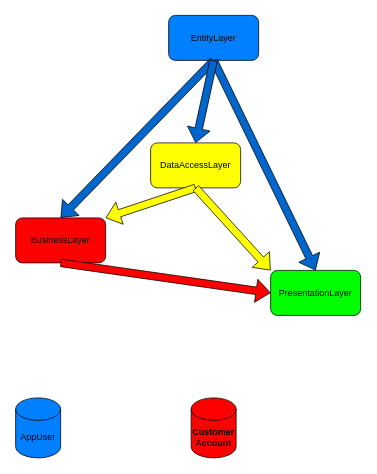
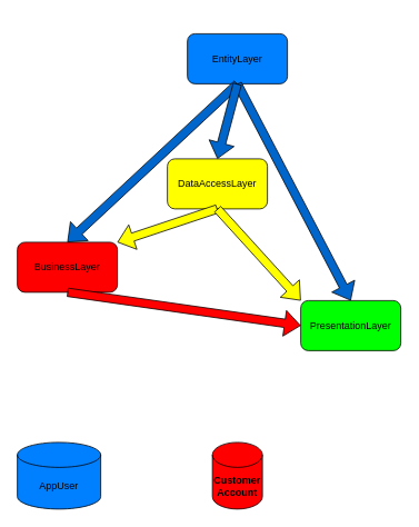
- <mxCell id="2" value="EntityLayer" style="rounded=1;whiteSpace=wrap;html=1;fillColor=#007FFF;" vertex="1" parent="1"><mxGeometry x="224" y="20" width="120" height="60" as="geometry" /></mxCell>
+ <mxCell id="2" value="EntityLayer" style="rounded=1;whiteSpace=wrap;html=1;fillColor=#007FFF;" vertex="1" parent="1"><mxGeometry x="224" y="40" width="120" height="60" as="geometry" /></mxCell>
- <mxCell id="12" value="AppUser" style="shape=cylinder3;whiteSpace=wrap;html=1;boundedLbl=1;backgroundOutline=1;size=15;fillColor=#007FFF;" vertex="1" parent="1"><mxGeometry x="20" y="530" width="60" height="80" as="geometry" /></mxCell>
+ <mxCell id="12" value="AppUser" style="shape=cylinder3;whiteSpace=wrap;html=1;boundedLbl=1;backgroundOutline=1;size=15;fillColor=#007FFF;" vertex="1" parent="1"><mxGeometry x="20" y="530" width="100" height="80" as="geometry" /></mxCell>
